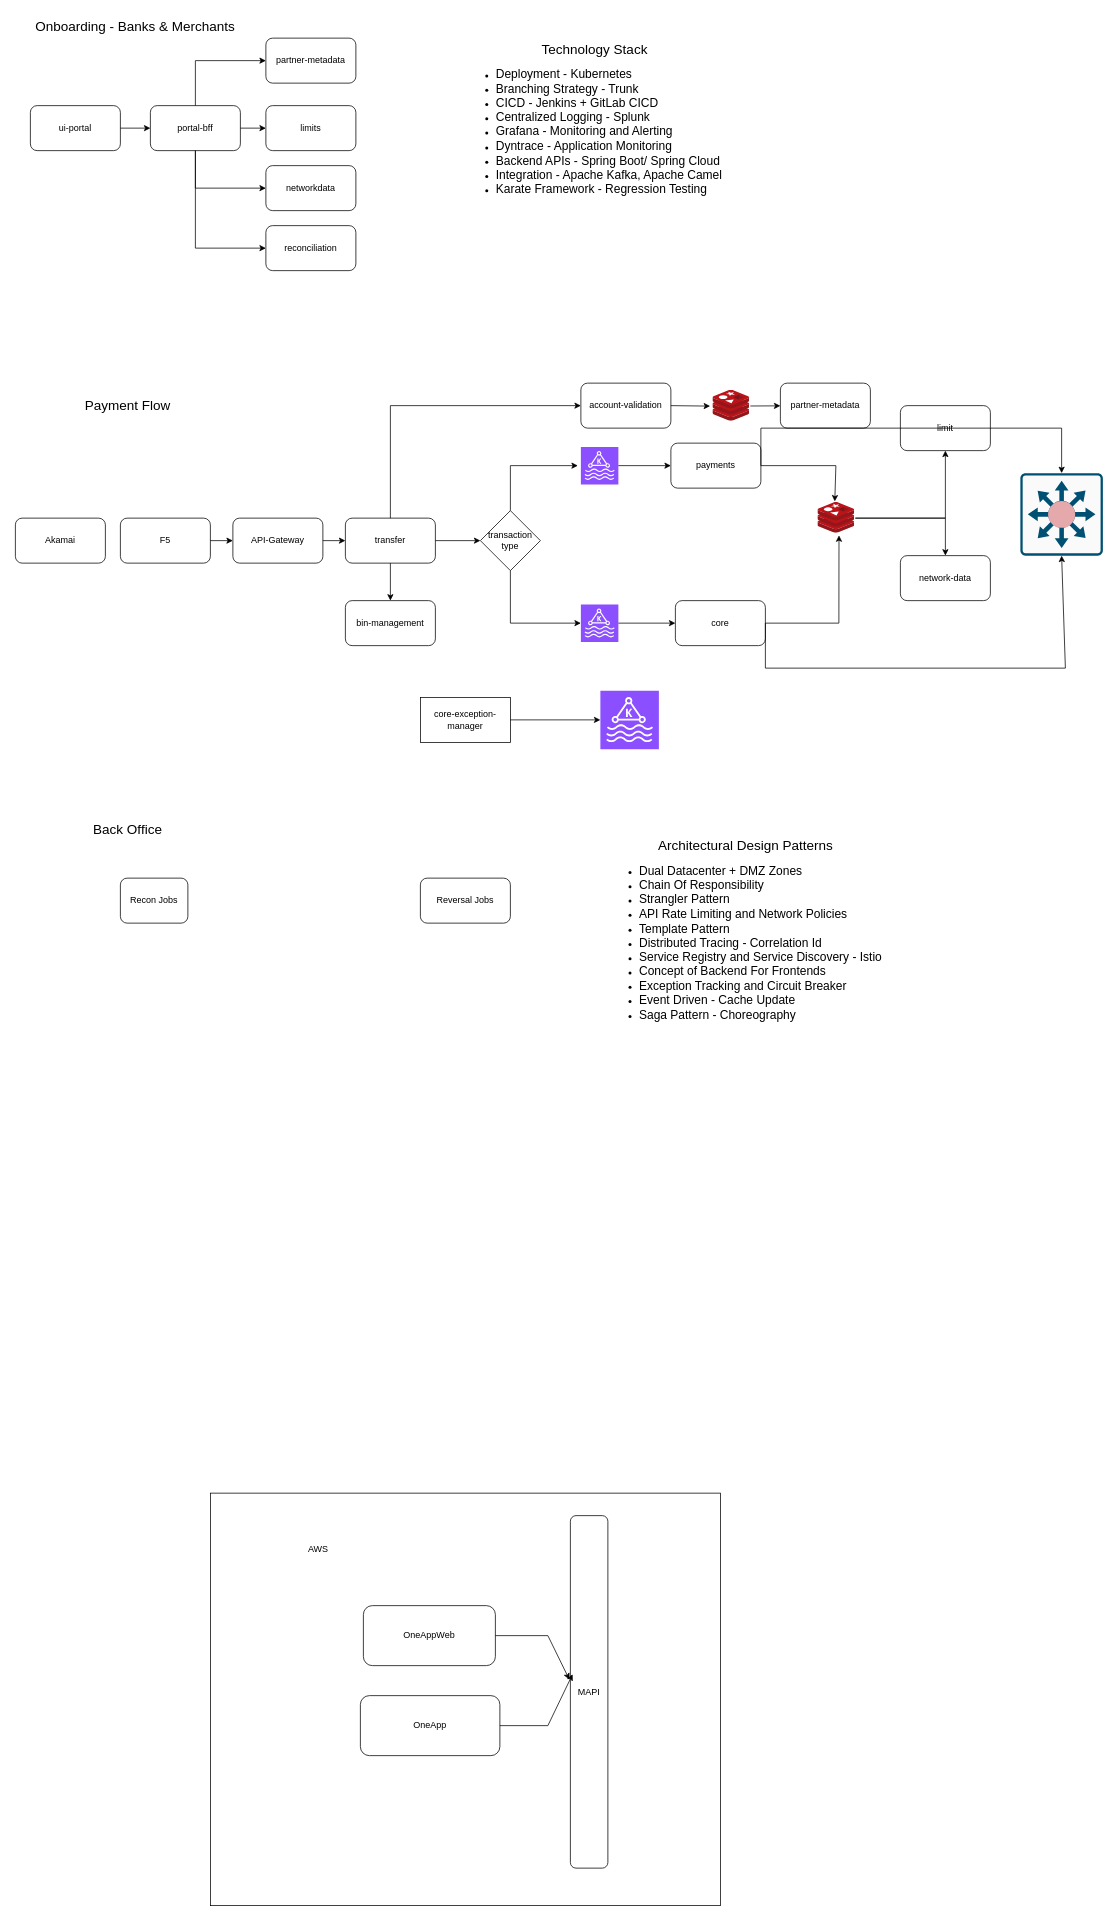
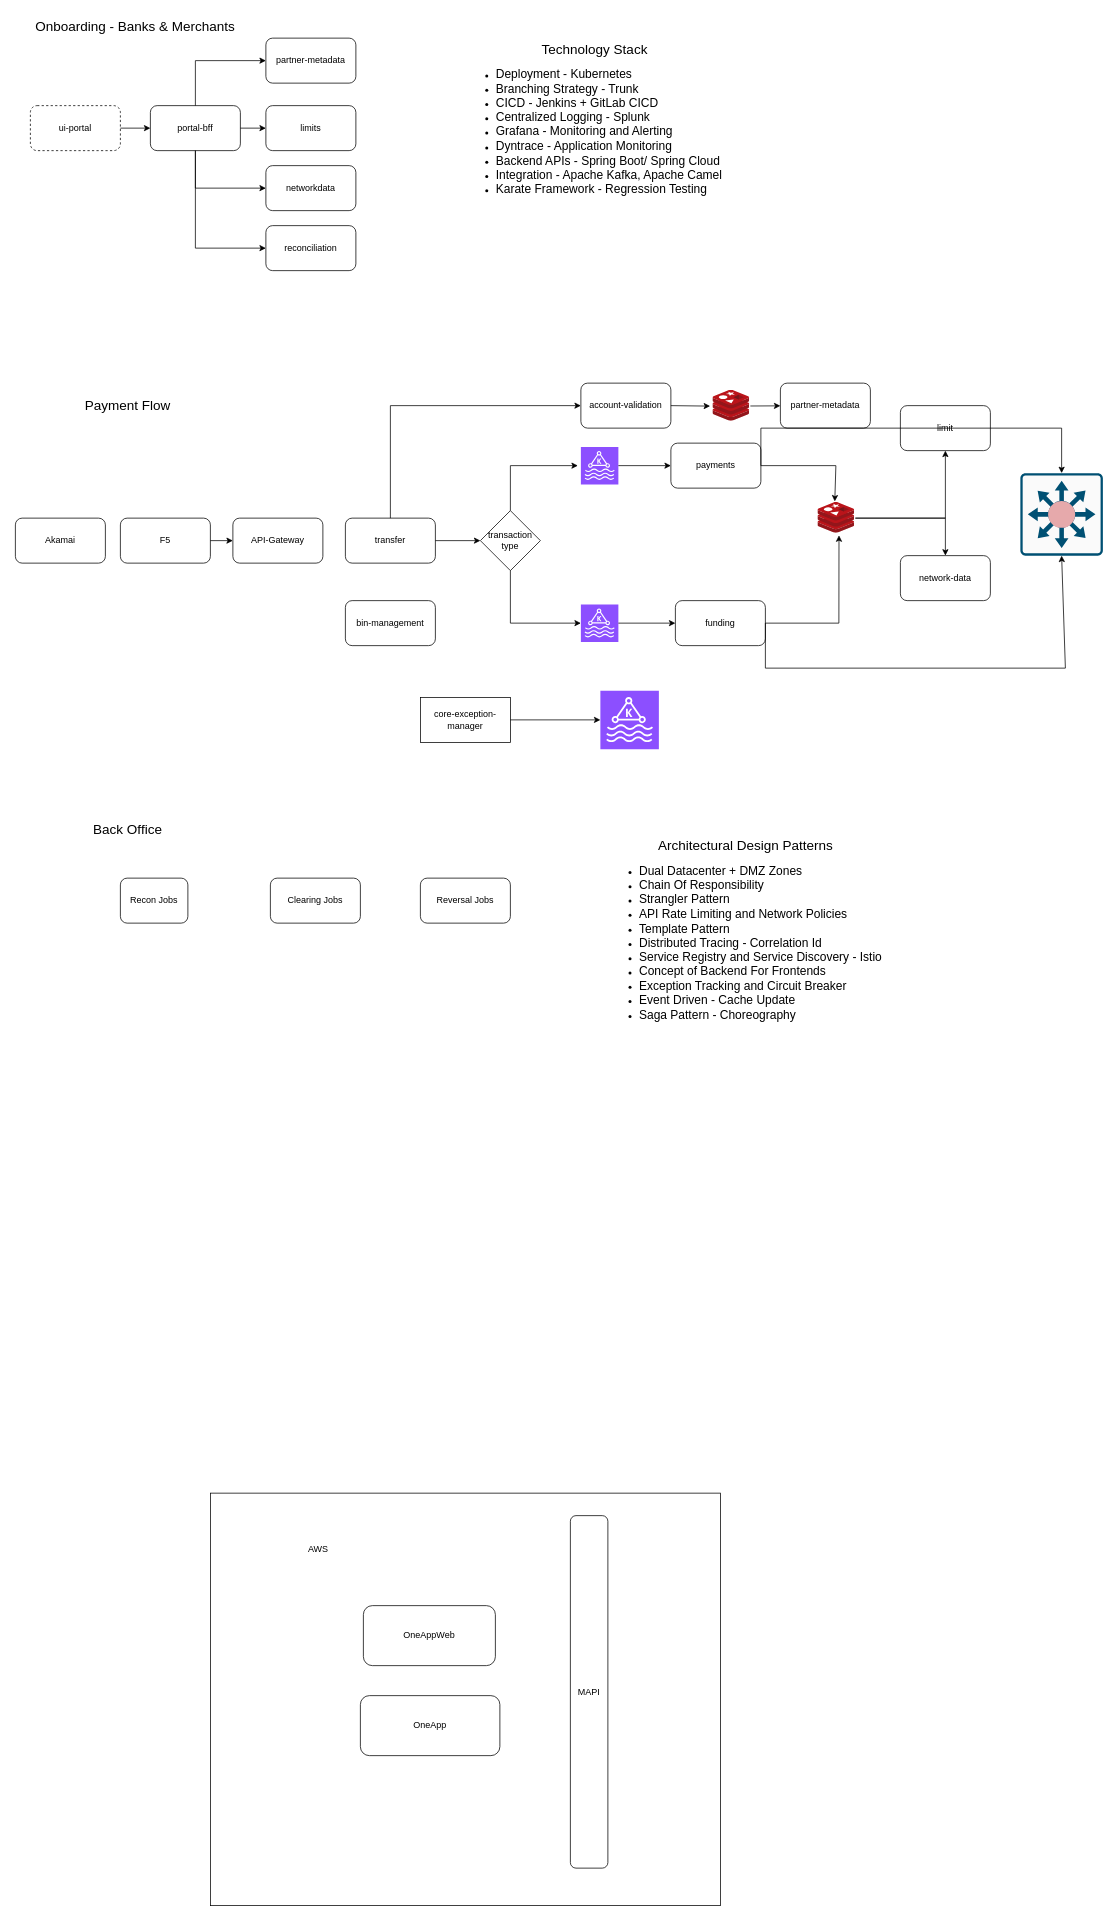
- <mxCell id="2" value="ui-portal" style="rounded=1;whiteSpace=wrap;html=1;" parent="1" vertex="1"><mxGeometry x="40" y="140" width="120" height="60" as="geometry" /></mxCell>
+ <mxCell id="2" value="ui-portal" style="rounded=1;whiteSpace=wrap;html=1;dashed=1;" parent="1" vertex="1"><mxGeometry x="40" y="140" width="120" height="60" as="geometry" /></mxCell>
- <mxCell id="39" style="edgeStyle=orthogonalEdgeStyle;rounded=0;orthogonalLoop=1;jettySize=auto;html=1;entryX=0;entryY=0.5;entryDx=0;entryDy=0;exitX=1;exitY=0.5;exitDx=0;exitDy=0;" parent="1" source="36" target="15" edge="1"><mxGeometry relative="1" as="geometry"><mxPoint x="290" y="730" as="sourcePoint" /><mxPoint x="320" y="730" as="targetPoint" /></mxGeometry></mxCell>
- <mxCell id="54" value="" style="endArrow=classic;html=1;rounded=0;exitX=0.5;exitY=1;exitDx=0;exitDy=0;entryX=0.5;entryY=0;entryDx=0;entryDy=0;" parent="1" source="15" target="53" edge="1"><mxGeometry width="50" height="50" relative="1" as="geometry"><mxPoint x="680" y="840" as="sourcePoint" /><mxPoint x="730" y="790" as="targetPoint" /></mxGeometry></mxCell>
- <mxCell id="21" value="core" style="rounded=1;whiteSpace=wrap;html=1;" parent="1" vertex="1"><mxGeometry x="900" y="800" width="120" height="60" as="geometry" /></mxCell>
+ <mxCell id="21" value="funding" style="rounded=1;whiteSpace=wrap;html=1;" parent="1" vertex="1"><mxGeometry x="900" y="800" width="120" height="60" as="geometry" /></mxCell>
+ <mxCell id="51" value="Clearing Jobs" style="rounded=1;whiteSpace=wrap;html=1;" parent="1" vertex="1"><mxGeometry x="360" y="1170" width="120" height="60" as="geometry" /></mxCell>
- <mxCell id="59" value="" style="endArrow=classic;html=1;rounded=0;exitX=1;exitY=0.5;exitDx=0;exitDy=0;entryX=-0.027;entryY=0.465;entryDx=0;entryDy=0;entryPerimeter=0;" parent="1" source="56" target="58" edge="1"><mxGeometry width="50" height="50" relative="1" as="geometry"><mxPoint x="740" y="2210" as="sourcePoint" /><mxPoint x="790" y="2160" as="targetPoint" /><Array as="points"><mxPoint x="730" y="2180" /></Array></mxGeometry></mxCell>
- <mxCell id="60" value="" style="endArrow=classic;html=1;rounded=0;exitX=1;exitY=0.5;exitDx=0;exitDy=0;entryX=0.059;entryY=0.45;entryDx=0;entryDy=0;entryPerimeter=0;" parent="1" source="57" target="58" edge="1"><mxGeometry width="50" height="50" relative="1" as="geometry"><mxPoint x="650" y="2400" as="sourcePoint" /><mxPoint x="750" y="2240" as="targetPoint" /><Array as="points"><mxPoint x="730" y="2300" /></Array></mxGeometry></mxCell>
